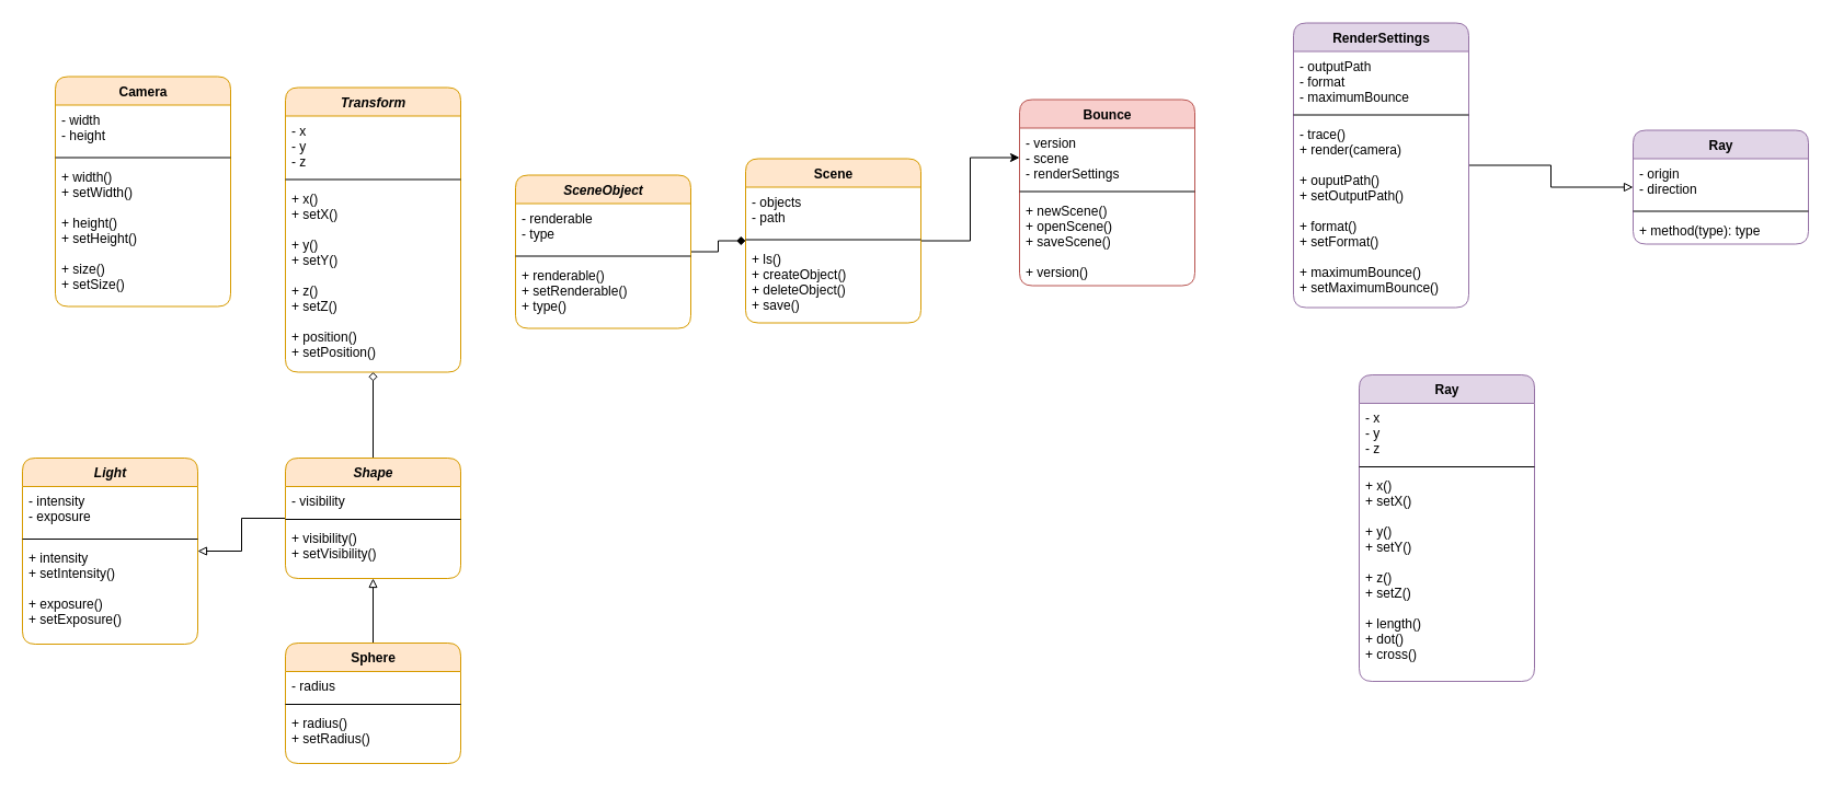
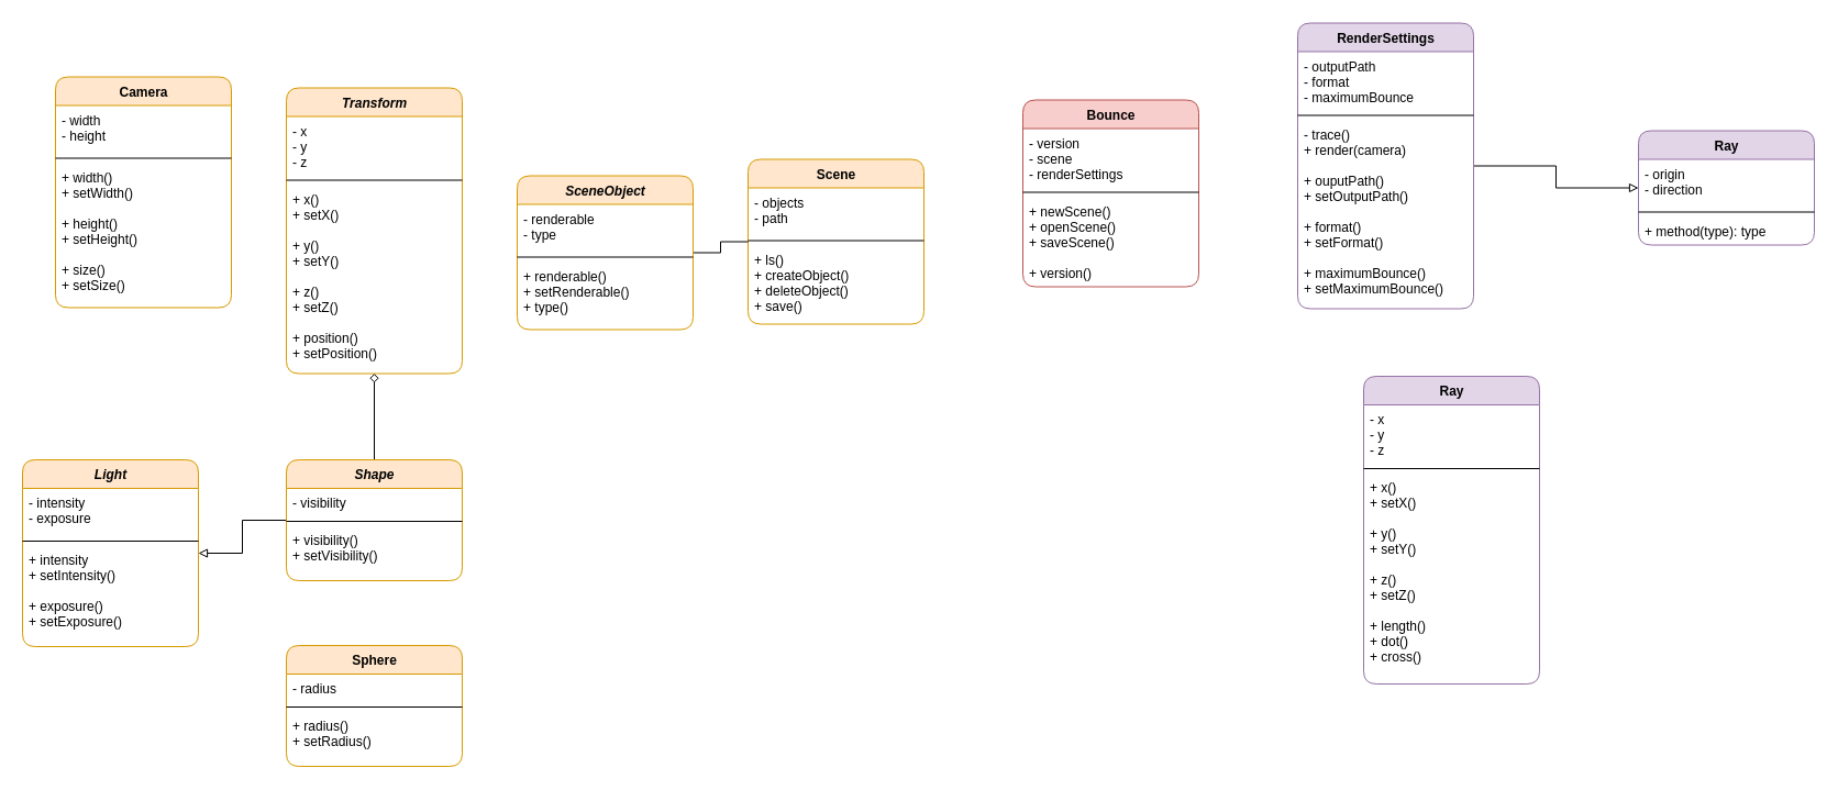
- <mxCell id="10" style="edgeStyle=orthogonalEdgeStyle;rounded=0;orthogonalLoop=1;jettySize=auto;html=1;" edge="1" parent="1" source="11" target="45"><mxGeometry relative="1" as="geometry"><mxPoint x="600" y="547" as="targetPoint" /></mxGeometry></mxCell>
- <mxCell id="15" style="edgeStyle=orthogonalEdgeStyle;rounded=0;orthogonalLoop=1;jettySize=auto;html=1;endArrow=diamond;endFill=1;elbow=vertical;" parent="1" source="40" target="11" edge="1"><mxGeometry relative="1" as="geometry" /></mxCell>
+ <mxCell id="15" style="edgeStyle=orthogonalEdgeStyle;rounded=0;orthogonalLoop=1;jettySize=auto;html=1;endArrow=none;endFill=1;elbow=vertical;" parent="1" source="40" target="11" edge="1"><mxGeometry relative="1" as="geometry" /></mxCell>
- <mxCell id="21" value="" style="edgeStyle=orthogonalEdgeStyle;rounded=0;orthogonalLoop=1;jettySize=auto;html=1;endArrow=block;endFill=0;" parent="1" source="31" target="23" edge="1"><mxGeometry relative="1" as="geometry" /></mxCell>
